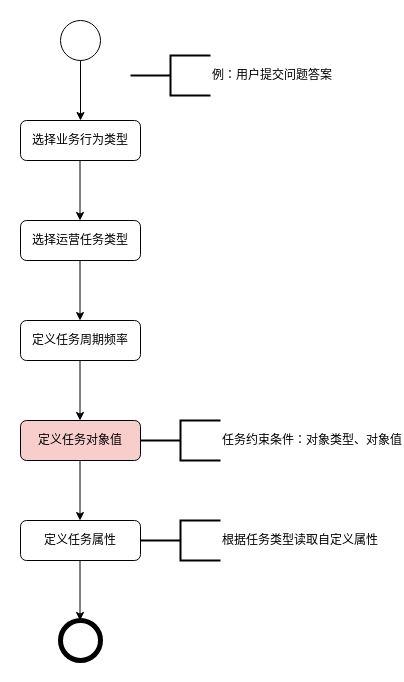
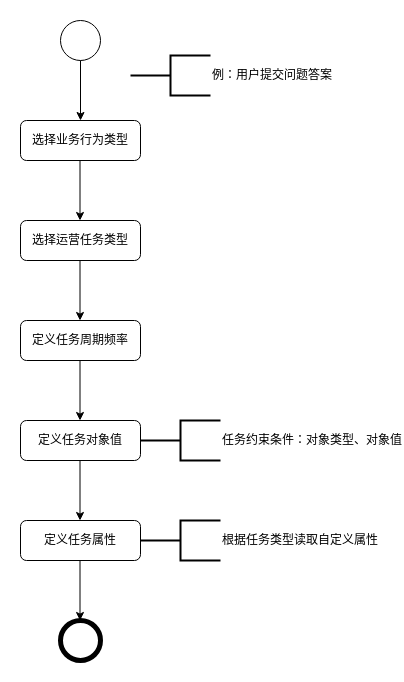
- <mxCell id="5" value="定义任务对象值" style="rounded=1;whiteSpace=wrap;html=1;fontSize=12;glass=0;strokeWidth=1;shadow=0;fillColor=#f8cecc;" parent="1" vertex="1"><mxGeometry x="20" y="420" width="120" height="40" as="geometry" /></mxCell>
+ <mxCell id="5" value="定义任务对象值" style="rounded=1;whiteSpace=wrap;html=1;fontSize=12;glass=0;strokeWidth=1;shadow=0;" parent="1" vertex="1"><mxGeometry x="20" y="420" width="120" height="40" as="geometry" /></mxCell>
